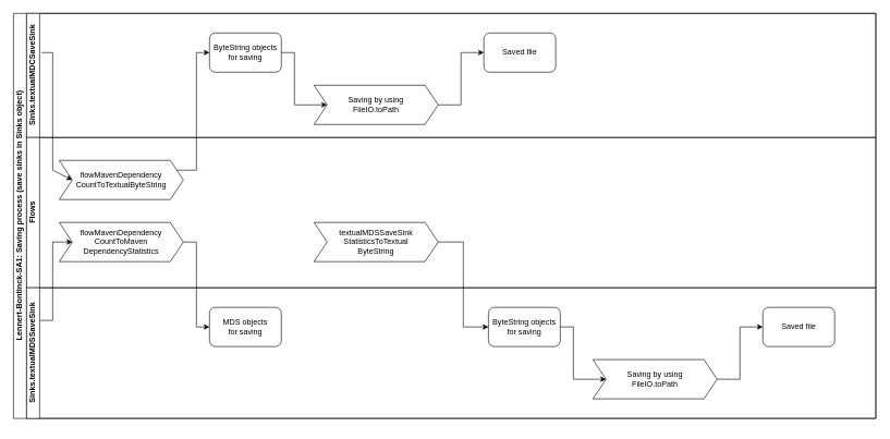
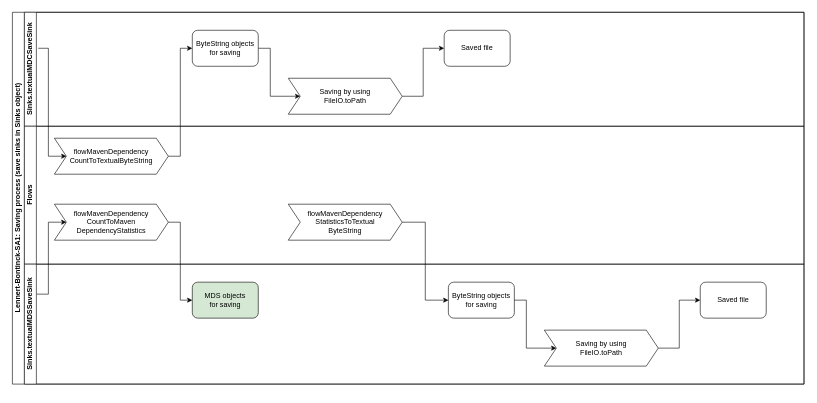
- <mxCell id="12" value="flowMavenDependency&lt;br&gt;CountToTextualByteString" style="shape=step;perimeter=stepPerimeter;whiteSpace=wrap;html=1;fixedSize=1;" vertex="1" parent="10"><mxGeometry x="50" y="35" width="190" height="60" as="geometry" /></mxCell>
+ <mxCell id="12" value="flowMavenDependency&lt;br&gt;CountToTextualByteString" style="shape=step;perimeter=stepPerimeter;whiteSpace=wrap;html=1;fixedSize=1;" vertex="1" parent="10"><mxGeometry x="50" y="20" width="190" height="60" as="geometry" /></mxCell>
- <mxCell id="14" value="textualMDSSaveSink&lt;br&gt;StatisticsToTextual&lt;br&gt;ByteString" style="shape=step;perimeter=stepPerimeter;whiteSpace=wrap;html=1;fixedSize=1;" vertex="1" parent="10"><mxGeometry x="440" y="130" width="190" height="60" as="geometry" /></mxCell>
+ <mxCell id="14" value="flowMavenDependency&lt;br&gt;StatisticsToTextual&lt;br&gt;ByteString" style="shape=step;perimeter=stepPerimeter;whiteSpace=wrap;html=1;fixedSize=1;" vertex="1" parent="10"><mxGeometry x="440" y="130" width="190" height="60" as="geometry" /></mxCell>
- <mxCell id="17" value="MDS objects&lt;br&gt;for saving" style="rounded=1;whiteSpace=wrap;html=1;" parent="15" vertex="1"><mxGeometry x="280" y="30" width="110" height="60" as="geometry" /></mxCell>
+ <mxCell id="17" value="MDS objects&lt;br&gt;for saving" style="rounded=1;whiteSpace=wrap;html=1;fillColor=#d5e8d4;" parent="15" vertex="1"><mxGeometry x="280" y="30" width="110" height="60" as="geometry" /></mxCell>
